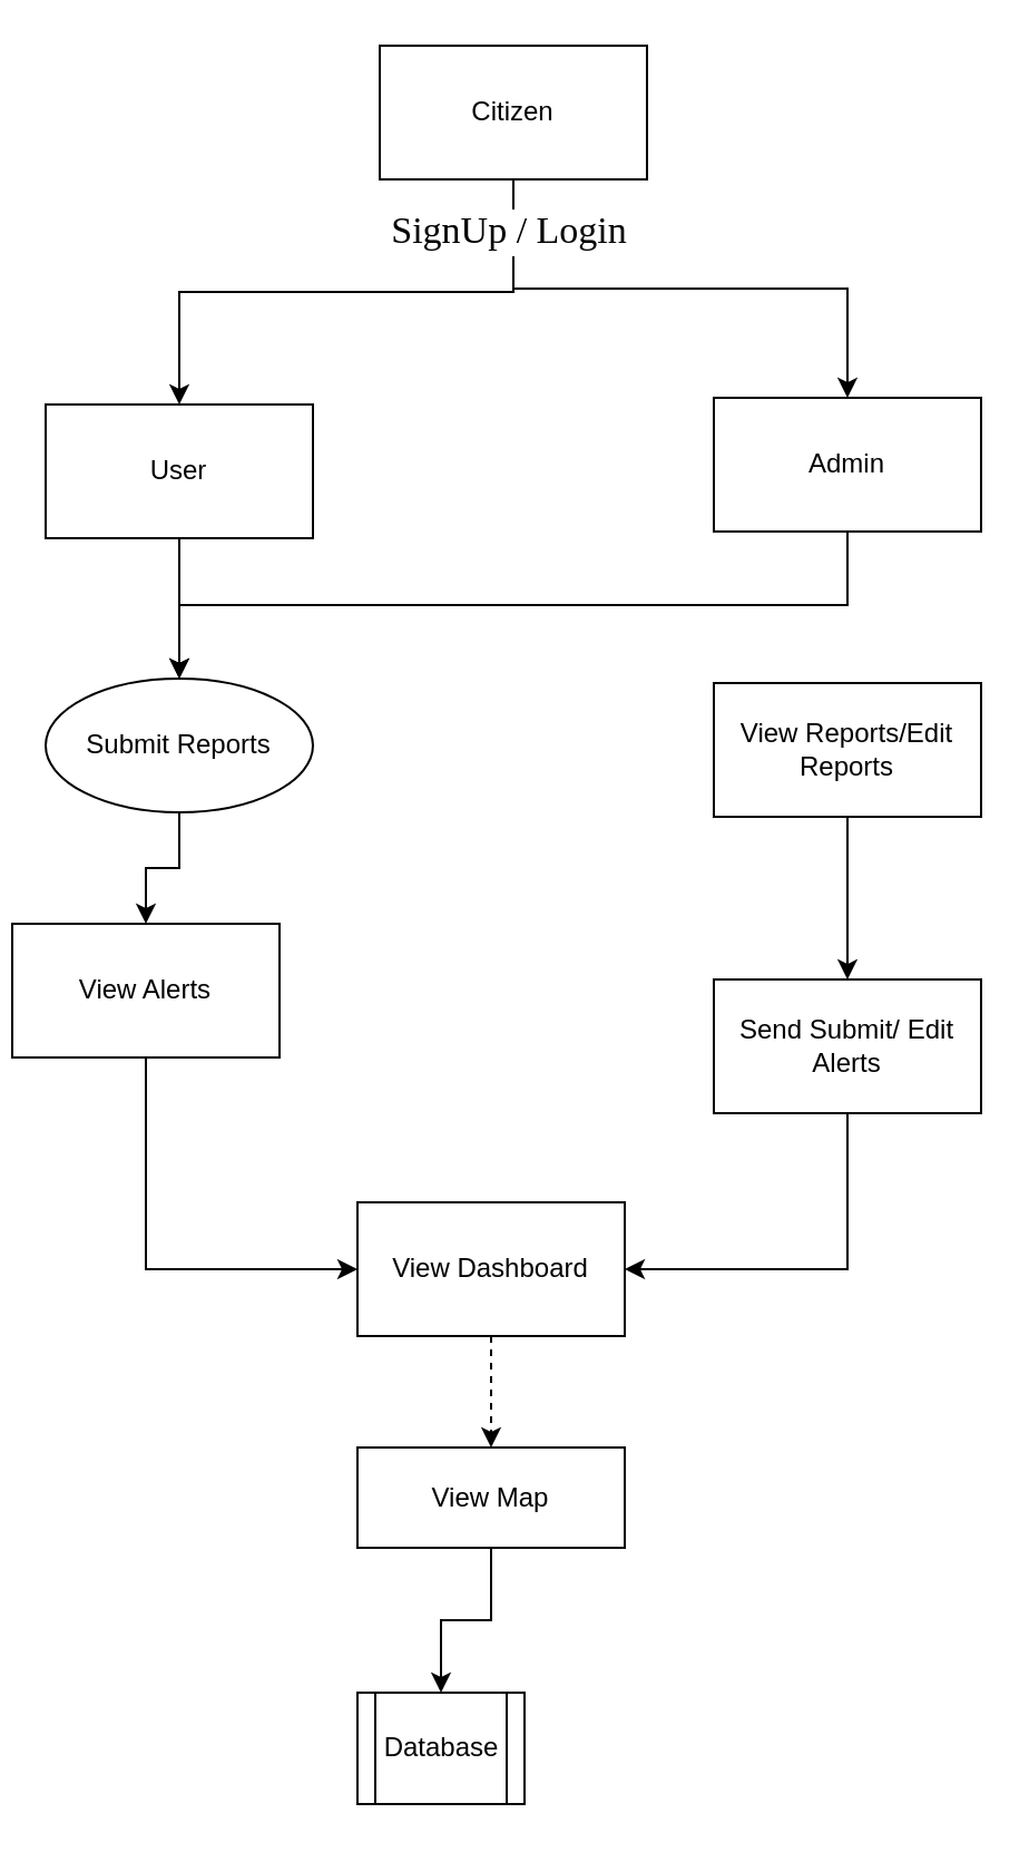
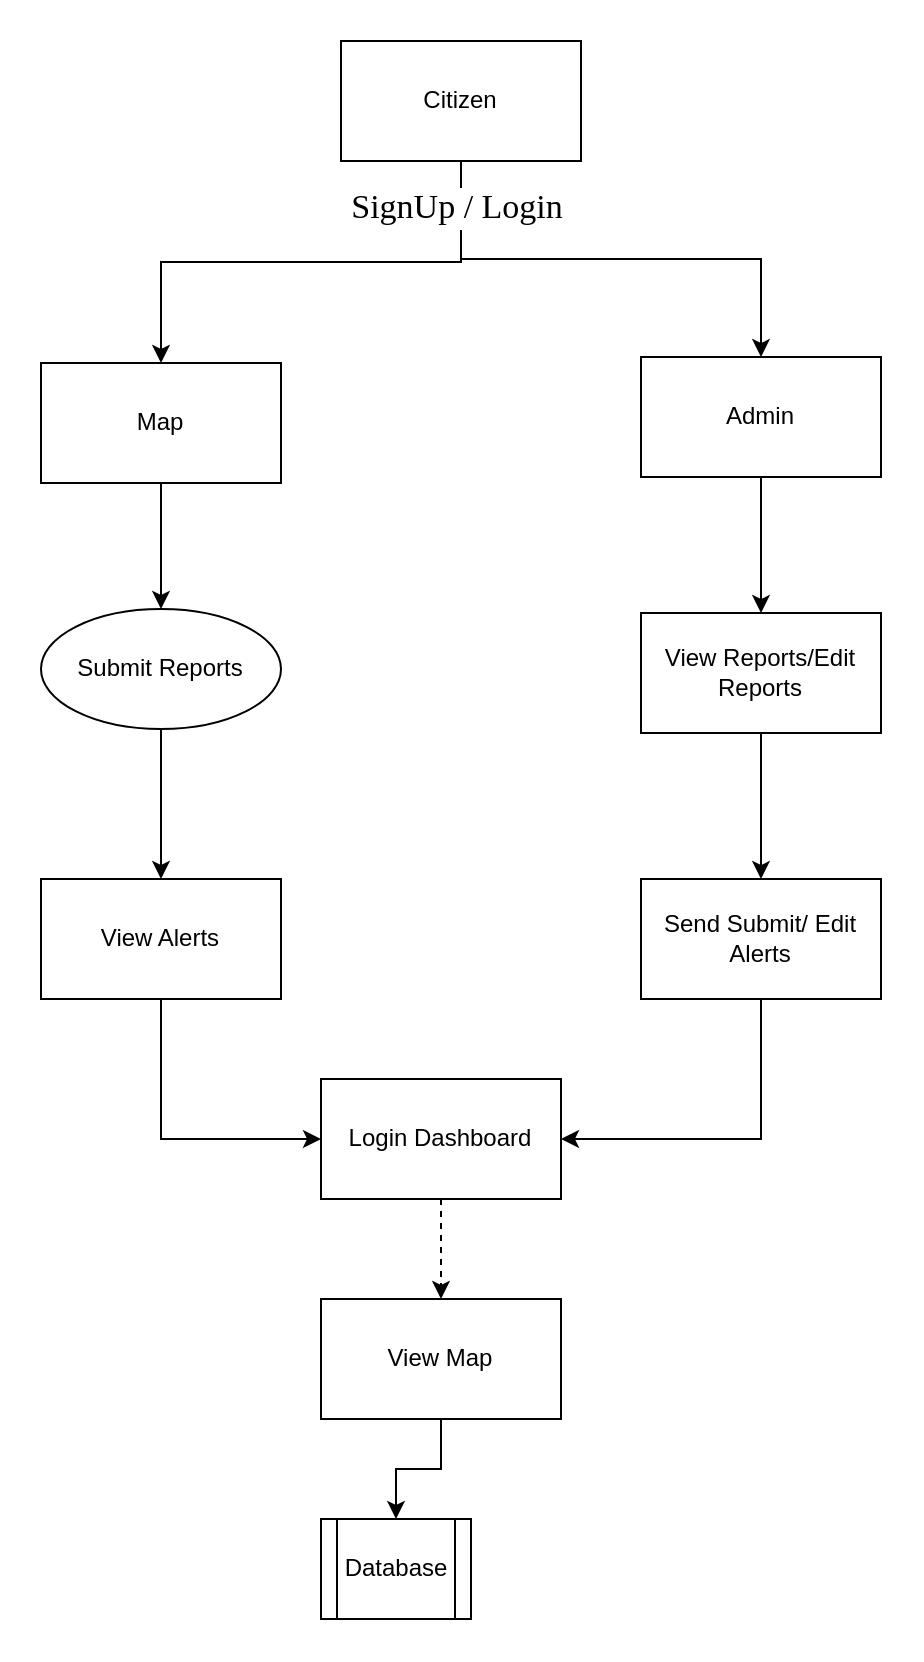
- <mxCell id="9" value="User" style="rounded=0;whiteSpace=wrap;html=1;fillColor=none;" vertex="1" parent="1"><mxGeometry x="20" y="181" width="120" height="60" as="geometry" /></mxCell>
+ <mxCell id="9" value="Map" style="rounded=0;whiteSpace=wrap;html=1;fillColor=none;" vertex="1" parent="1"><mxGeometry x="20" y="181" width="120" height="60" as="geometry" /></mxCell>
- <mxCell id="6" style="edgeStyle=orthogonalEdgeStyle;rounded=0;orthogonalLoop=1;jettySize=auto;html=1;exitX=0.5;exitY=1;exitDx=0;exitDy=0;" edge="1" parent="1" source="7" target="11"><mxGeometry relative="1" as="geometry" /></mxCell>
+ <mxCell id="6" style="edgeStyle=orthogonalEdgeStyle;rounded=0;orthogonalLoop=1;jettySize=auto;html=1;exitX=0.5;exitY=1;exitDx=0;exitDy=0;entryX=0.5;entryY=0;entryDx=0;entryDy=0;" edge="1" parent="1" source="7" target="13"><mxGeometry relative="1" as="geometry" /></mxCell>
- <mxCell id="20" value="View Alerts" style="rounded=0;whiteSpace=wrap;html=1;fillColor=none;" vertex="1" parent="1"><mxGeometry x="5" y="414" width="120" height="60" as="geometry" /></mxCell>
+ <mxCell id="20" value="View Alerts" style="rounded=0;whiteSpace=wrap;html=1;fillColor=none;" vertex="1" parent="1"><mxGeometry x="20" y="439" width="120" height="60" as="geometry" /></mxCell>
- <mxCell id="15" value="View Dashboard" style="rounded=0;whiteSpace=wrap;html=1;fillColor=none;" vertex="1" parent="1"><mxGeometry x="160" y="539" width="120" height="60" as="geometry" /></mxCell>
+ <mxCell id="15" value="Login Dashboard" style="rounded=0;whiteSpace=wrap;html=1;fillColor=none;" vertex="1" parent="1"><mxGeometry x="160" y="539" width="120" height="60" as="geometry" /></mxCell>
- <mxCell id="22" value="View Map" style="rounded=0;whiteSpace=wrap;html=1;fillColor=none;" vertex="1" parent="1"><mxGeometry x="160" y="649" width="120" height="45" as="geometry" /></mxCell>
+ <mxCell id="22" value="View Map" style="rounded=0;whiteSpace=wrap;html=1;fillColor=none;" vertex="1" parent="1"><mxGeometry x="160" y="649" width="120" height="60" as="geometry" /></mxCell>
